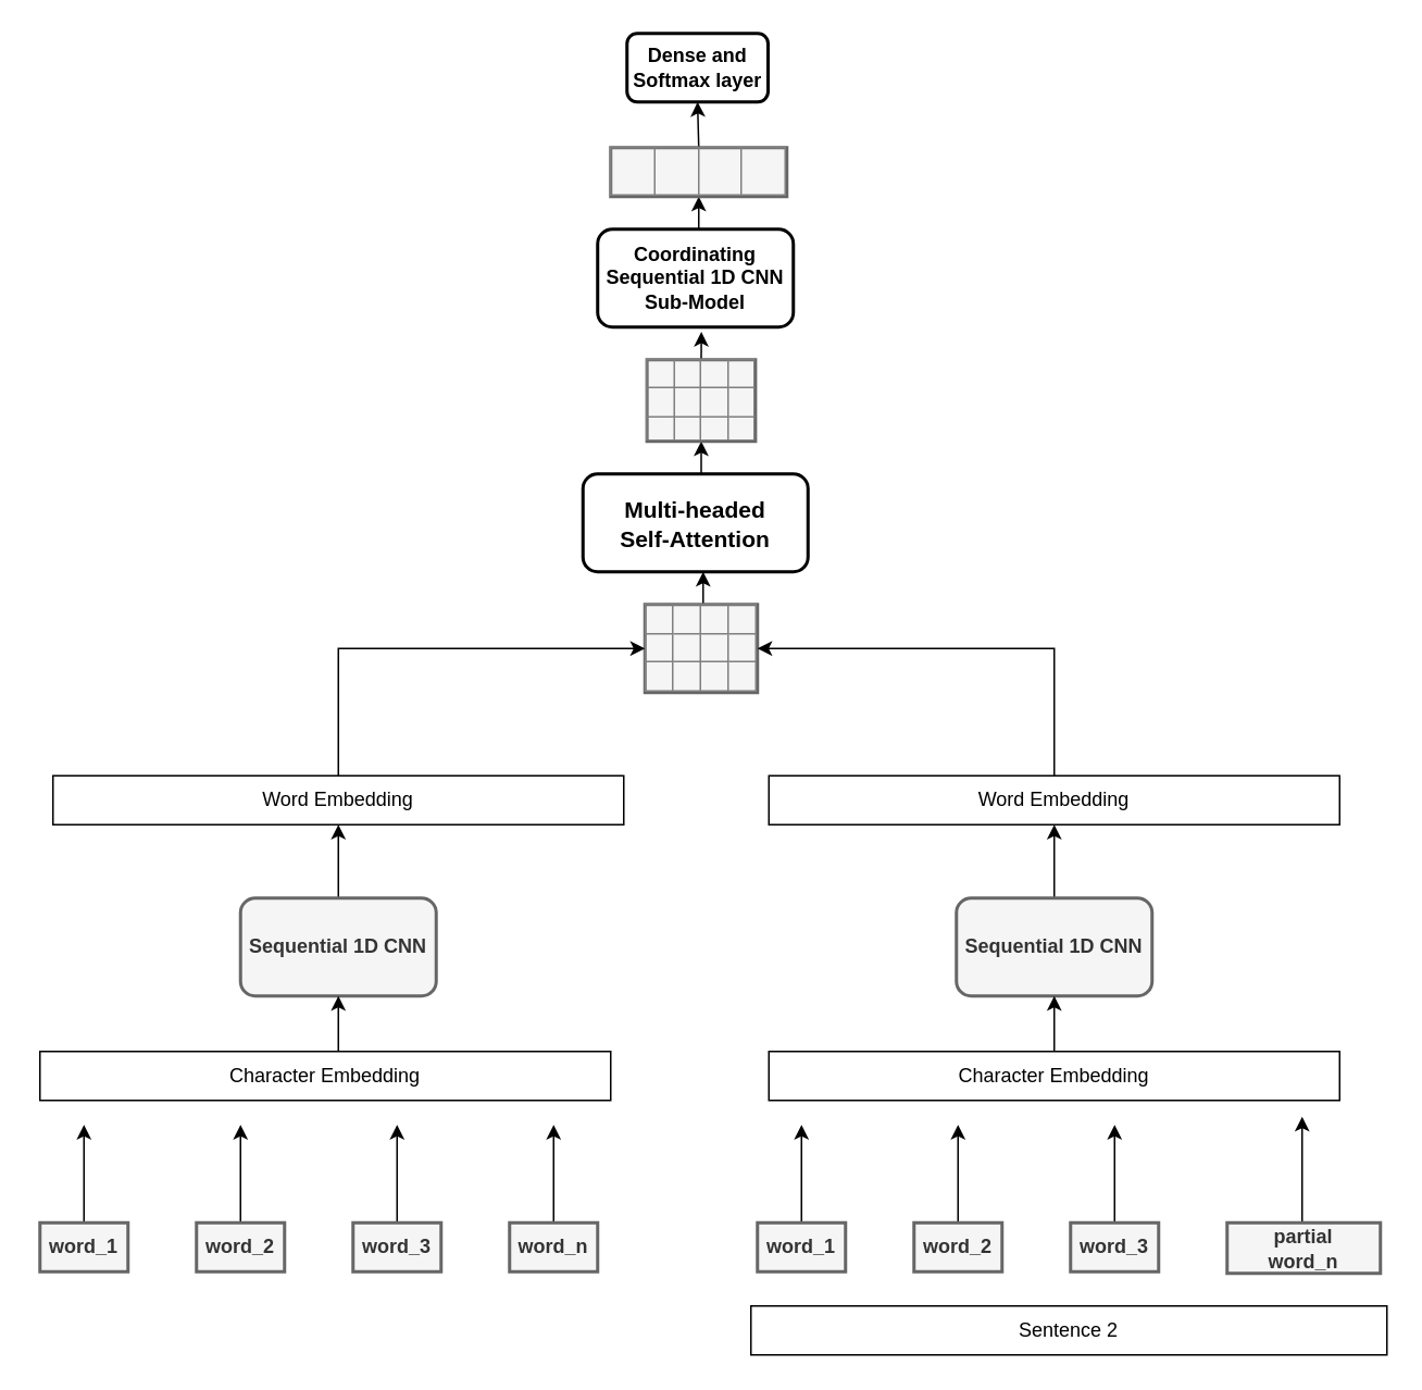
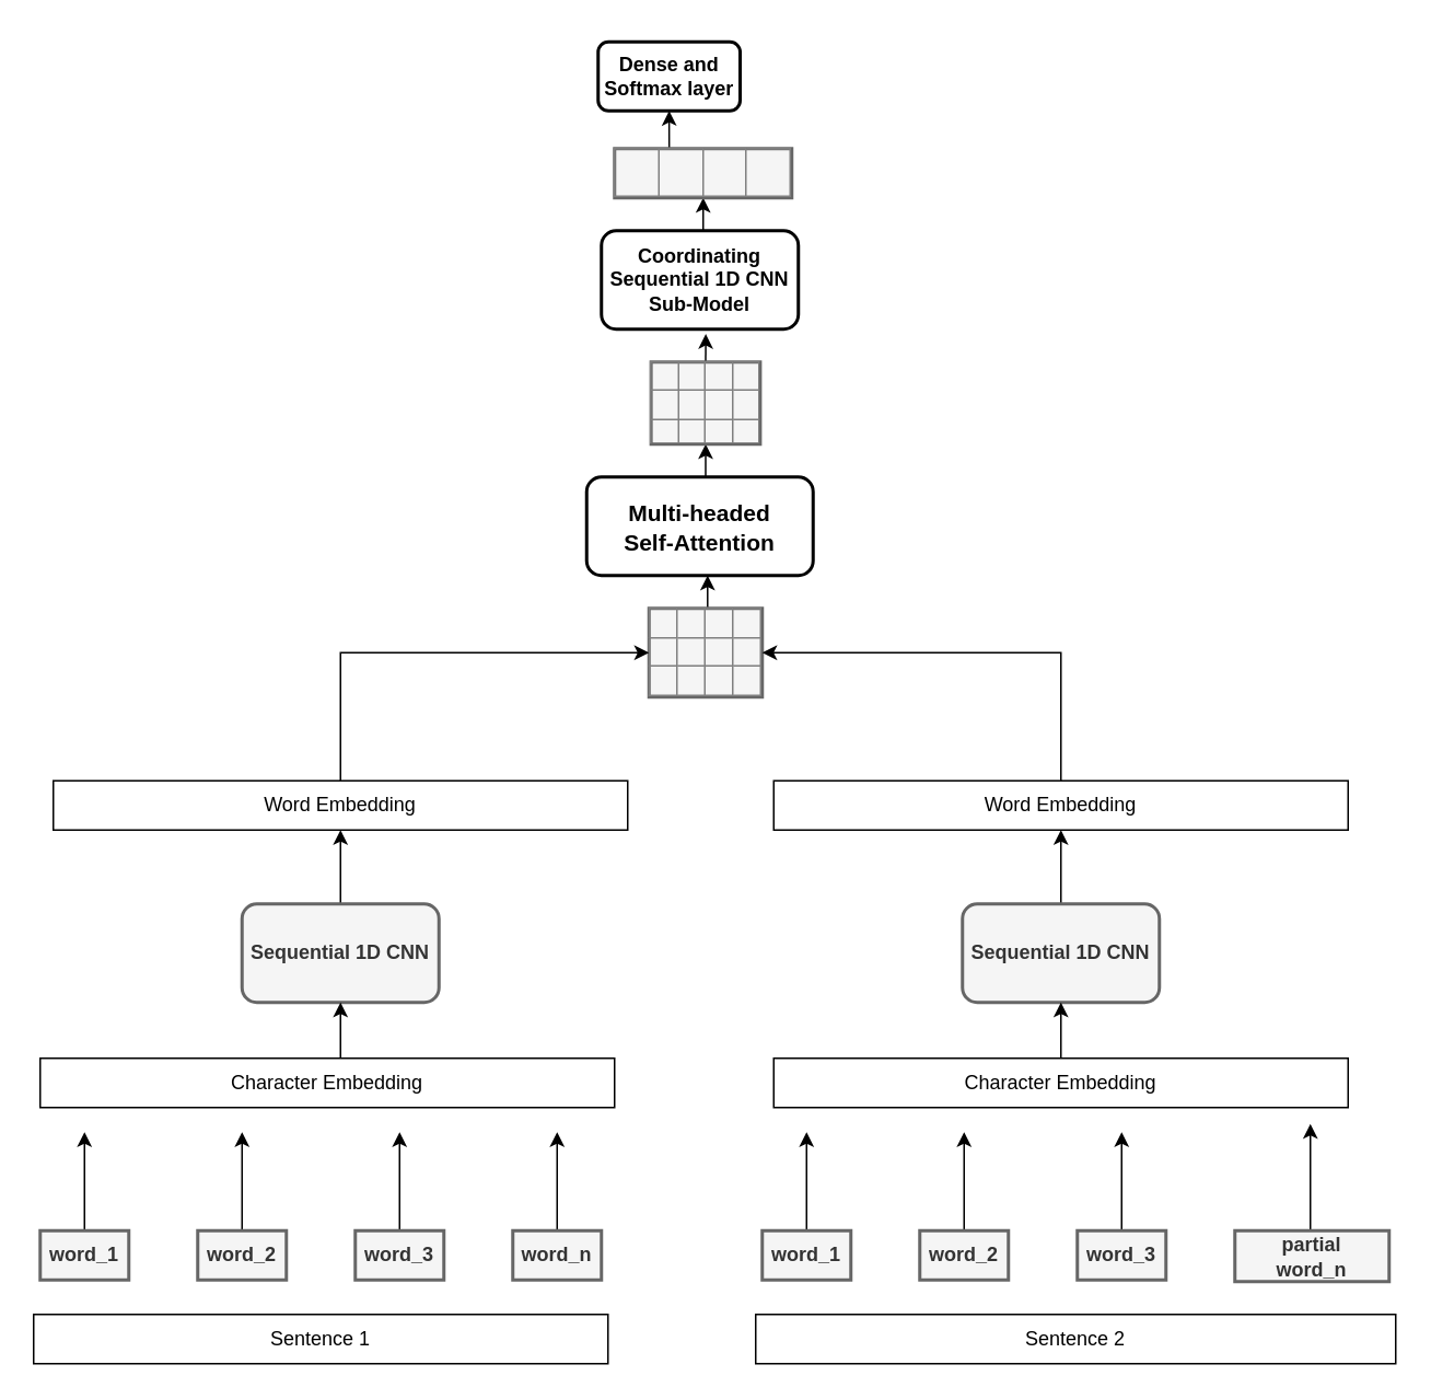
- <mxCell id="28" value="&lt;b&gt;Dense and&lt;br&gt;Softmax layer&lt;/b&gt;" style="rounded=1;whiteSpace=wrap;html=1;strokeWidth=2;" parent="1" vertex="1"><mxGeometry x="384" y="20" width="86.5" height="42" as="geometry" /></mxCell>
+ <mxCell id="28" value="&lt;b&gt;Dense and&lt;br&gt;Softmax layer&lt;/b&gt;" style="rounded=1;whiteSpace=wrap;html=1;strokeWidth=2;" parent="1" vertex="1"><mxGeometry x="364" y="25" width="86.5" height="42" as="geometry" /></mxCell>
+ <mxCell id="31" value="Sentence 1" style="rounded=0;whiteSpace=wrap;html=1;" parent="1" vertex="1"><mxGeometry x="20" y="800" width="350" height="30" as="geometry" /></mxCell>
